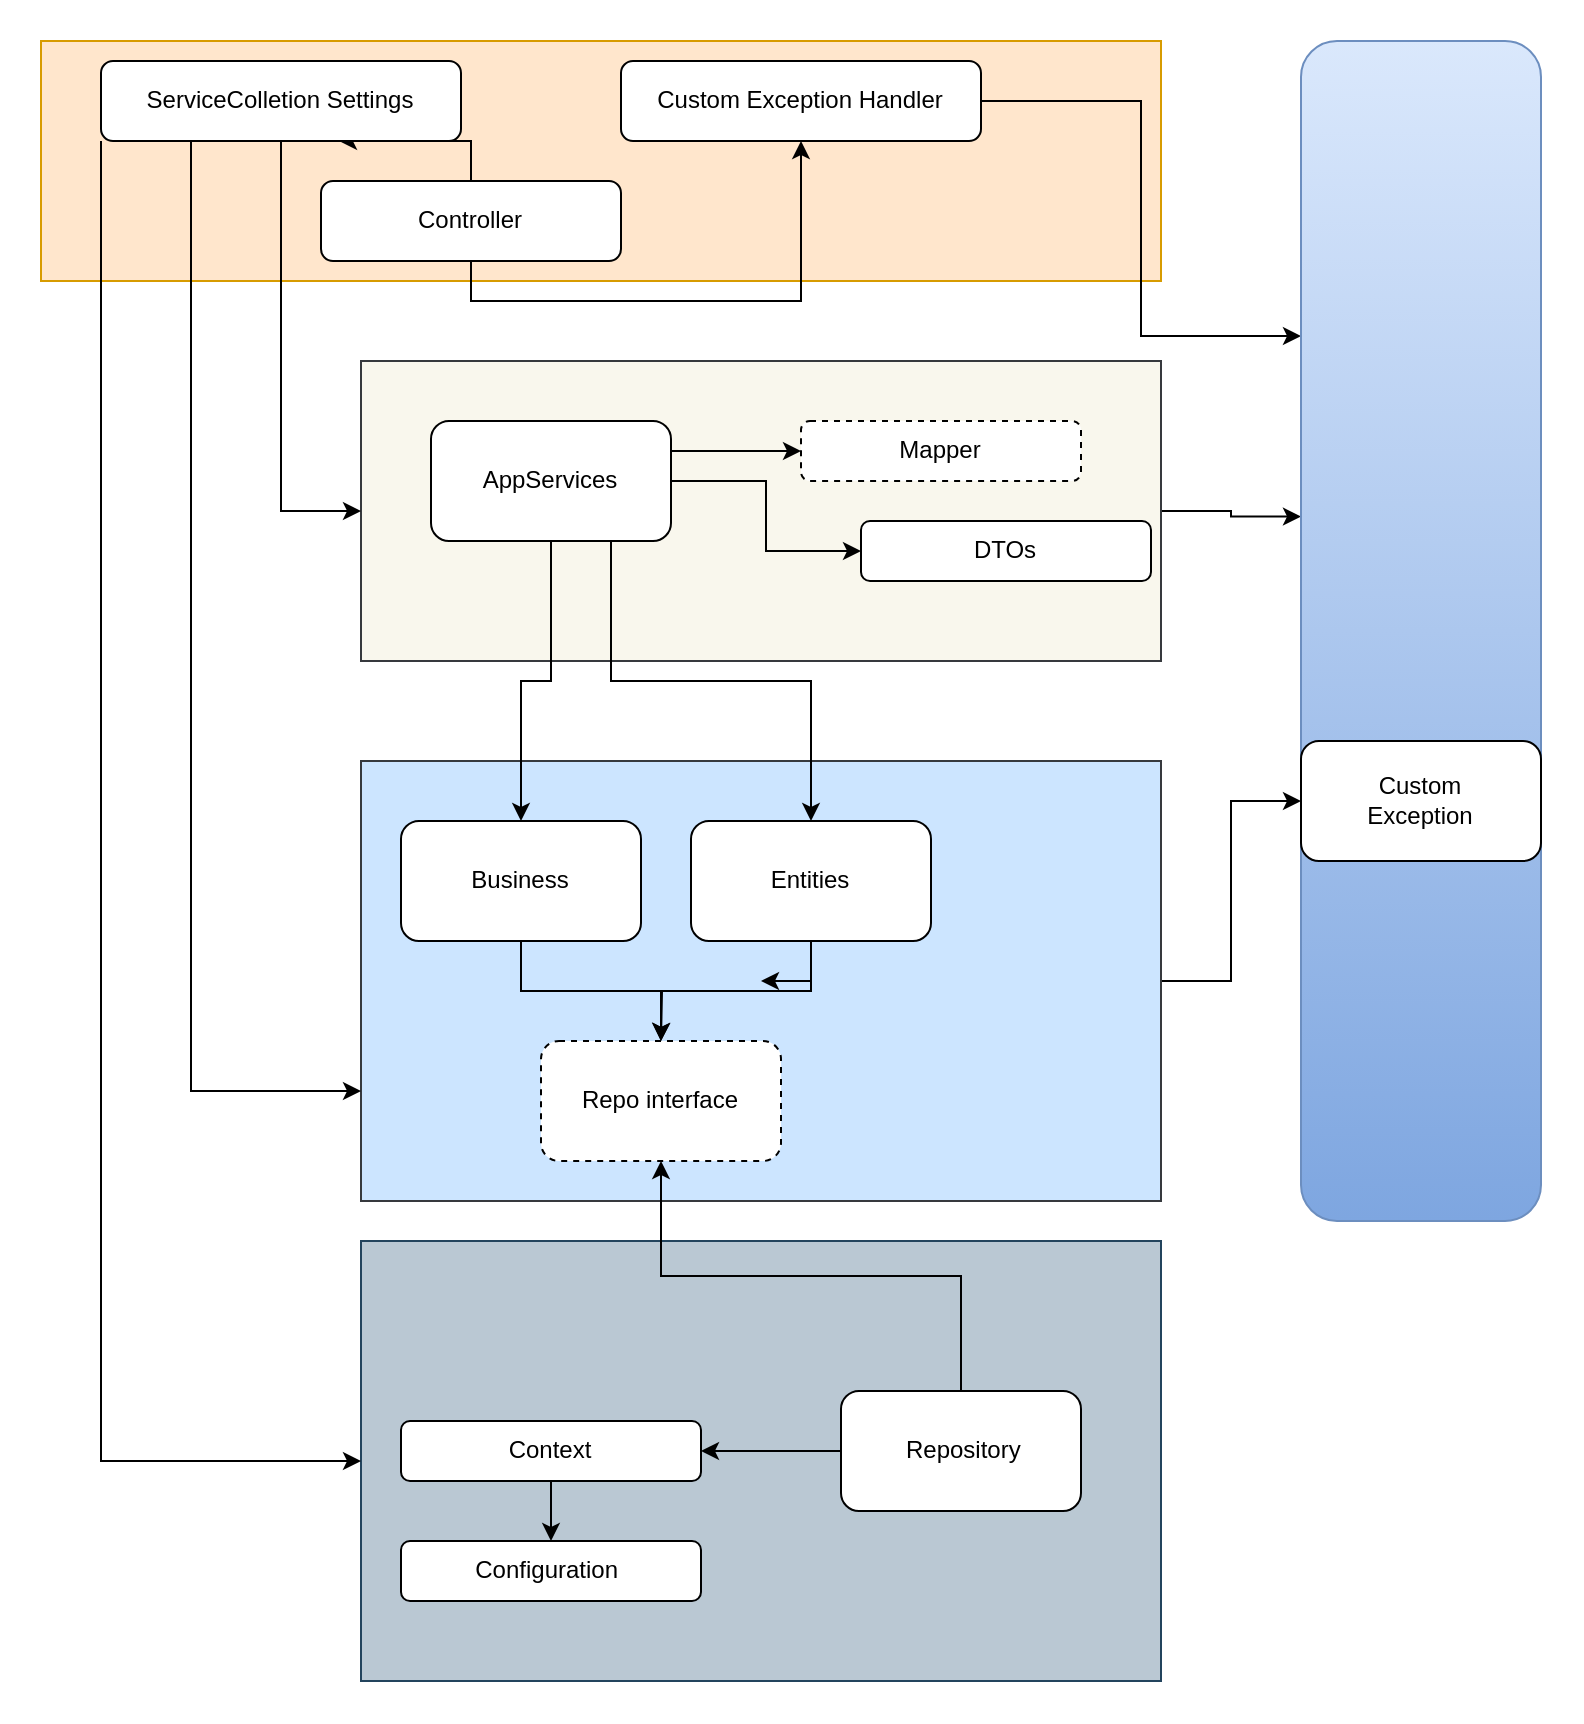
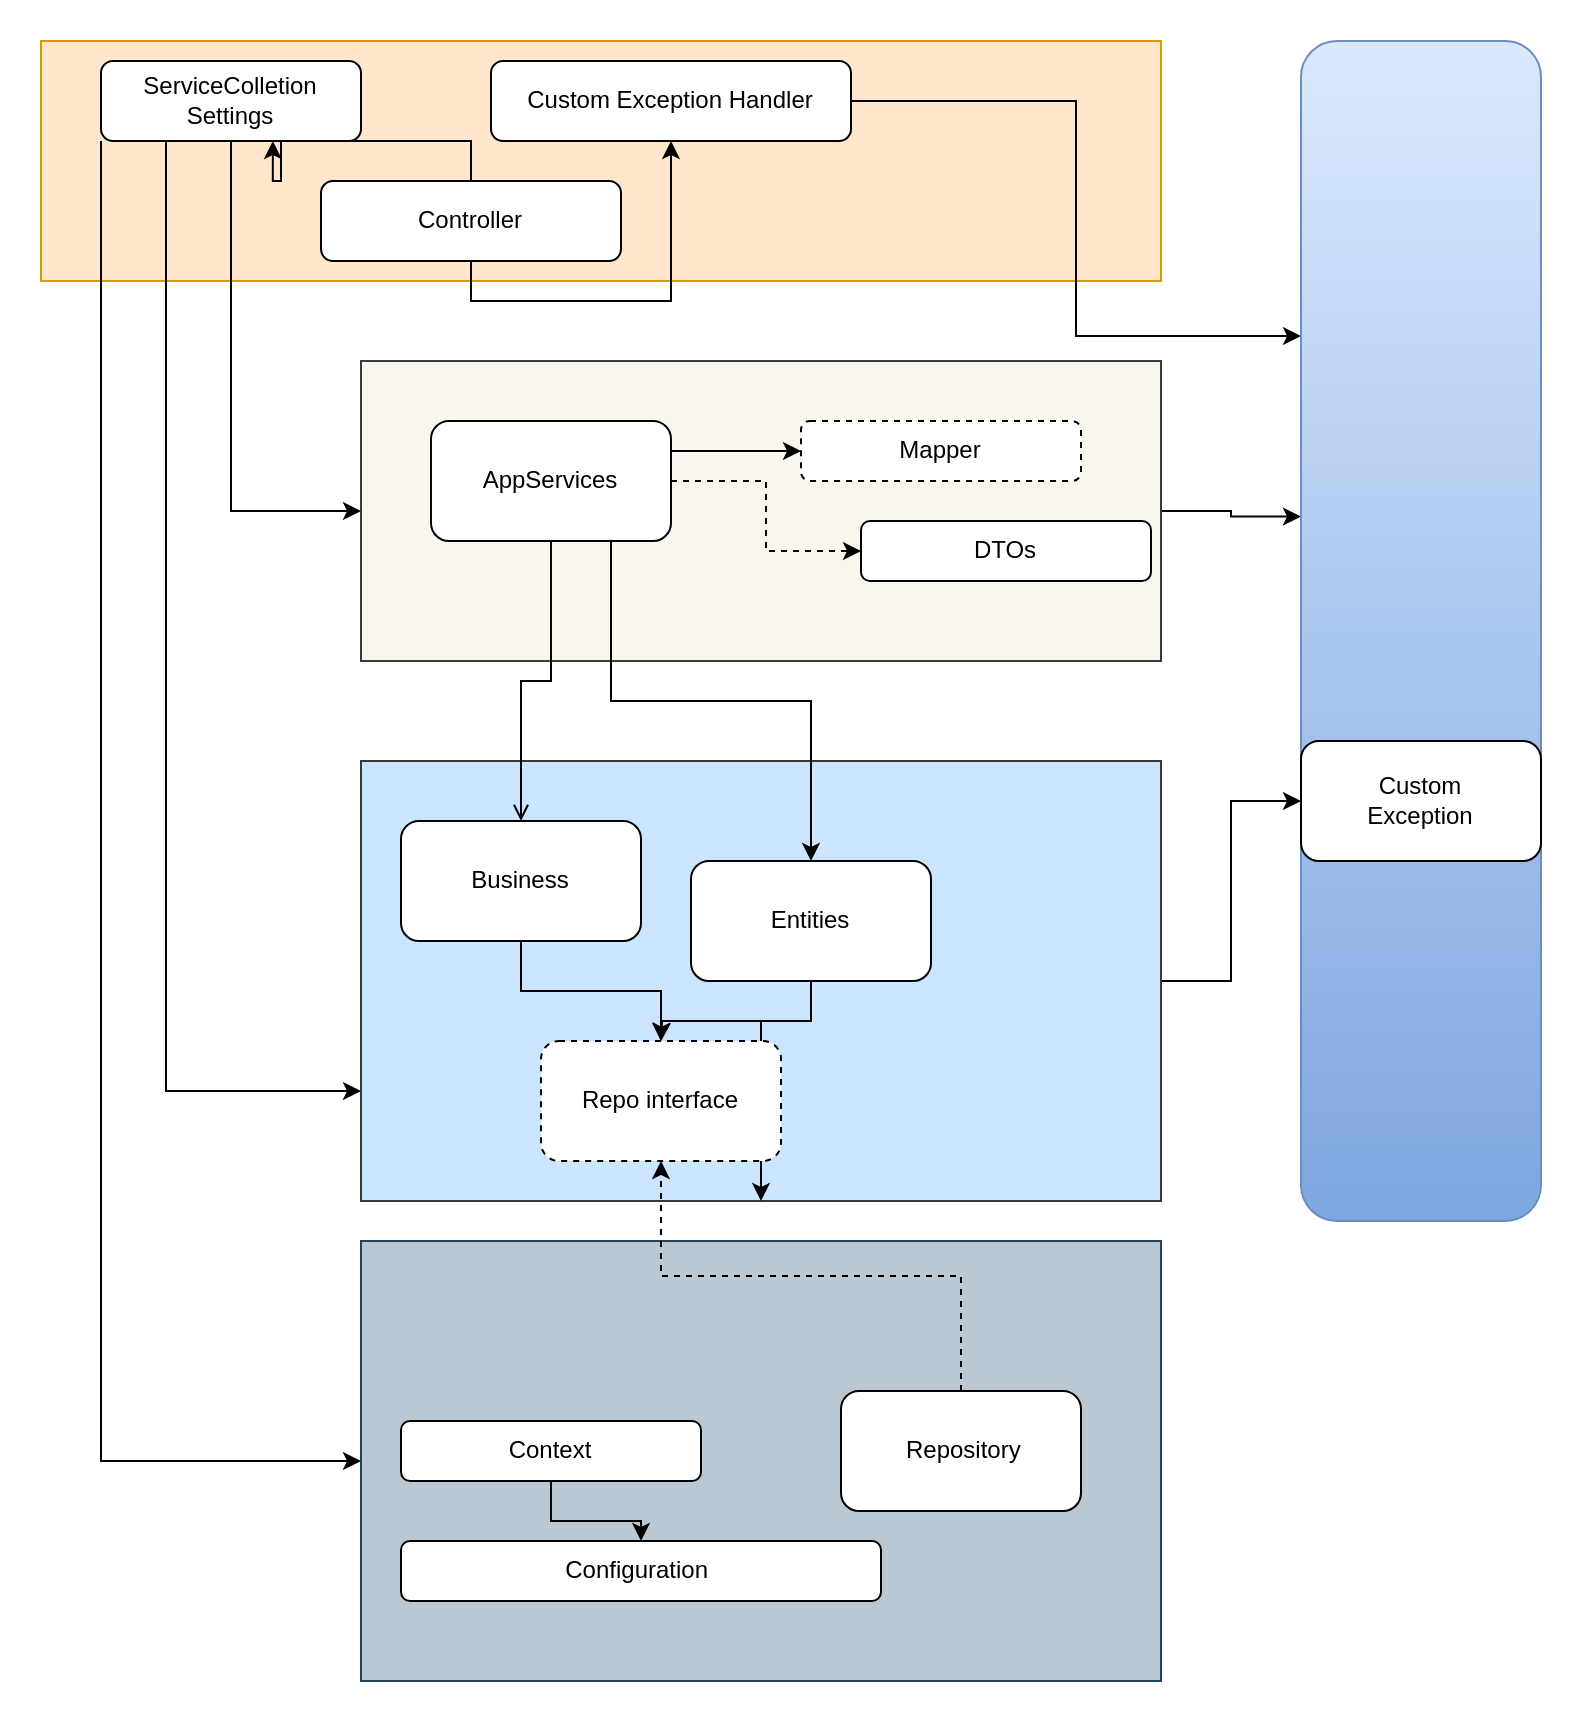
- <mxCell id="37" value="ServiceColletion Settings" style="rounded=1;whiteSpace=wrap;html=1;" vertex="1" parent="1"><mxGeometry x="50" y="30" width="180" height="40" as="geometry" /></mxCell>
+ <mxCell id="37" value="ServiceColletion Settings" style="rounded=1;whiteSpace=wrap;html=1;" vertex="1" parent="1"><mxGeometry x="50" y="30" width="130" height="40" as="geometry" /></mxCell>
- <mxCell id="11" value="Custom Exception Handler" style="rounded=1;whiteSpace=wrap;html=1;" vertex="1" parent="1"><mxGeometry x="310" y="30" width="180" height="40" as="geometry" /></mxCell>
+ <mxCell id="11" value="Custom Exception Handler" style="rounded=1;whiteSpace=wrap;html=1;" vertex="1" parent="1"><mxGeometry x="245" y="30" width="180" height="40" as="geometry" /></mxCell>
- <mxCell id="14" style="edgeStyle=orthogonalEdgeStyle;rounded=0;orthogonalLoop=1;jettySize=auto;html=1;exitX=1;exitY=0.5;exitDx=0;exitDy=0;entryX=0;entryY=0.5;entryDx=0;entryDy=0;" edge="1" parent="1" source="16" target="31"><mxGeometry relative="1" as="geometry" /></mxCell>
+ <mxCell id="14" style="edgeStyle=orthogonalEdgeStyle;rounded=0;orthogonalLoop=1;jettySize=auto;html=1;exitX=1;exitY=0.5;exitDx=0;exitDy=0;entryX=0;entryY=0.5;entryDx=0;entryDy=0;dashed=1;" edge="1" parent="1" source="16" target="31"><mxGeometry relative="1" as="geometry" /></mxCell>
- <mxCell id="12" style="edgeStyle=orthogonalEdgeStyle;rounded=0;orthogonalLoop=1;jettySize=auto;html=1;exitX=0.5;exitY=1;exitDx=0;exitDy=0;" edge="1" parent="1" source="16" target="22"><mxGeometry relative="1" as="geometry" /></mxCell>
+ <mxCell id="12" style="edgeStyle=orthogonalEdgeStyle;rounded=0;orthogonalLoop=1;jettySize=auto;html=1;exitX=0.5;exitY=1;exitDx=0;exitDy=0;endArrow=open;" edge="1" parent="1" source="16" target="22"><mxGeometry relative="1" as="geometry" /></mxCell>
- <mxCell id="20" value="Entities" style="rounded=1;whiteSpace=wrap;html=1;" vertex="1" parent="1"><mxGeometry x="345" y="410" width="120" height="60" as="geometry" /></mxCell>
+ <mxCell id="20" value="Entities" style="rounded=1;whiteSpace=wrap;html=1;" vertex="1" parent="1"><mxGeometry x="345" y="430" width="120" height="60" as="geometry" /></mxCell>
- <mxCell id="25" style="edgeStyle=orthogonalEdgeStyle;rounded=0;orthogonalLoop=1;jettySize=auto;html=1;exitX=0.5;exitY=0;exitDx=0;exitDy=0;entryX=0.5;entryY=1;entryDx=0;entryDy=0;" edge="1" parent="1" source="27" target="23"><mxGeometry relative="1" as="geometry" /></mxCell>
+ <mxCell id="25" style="edgeStyle=orthogonalEdgeStyle;rounded=0;orthogonalLoop=1;jettySize=auto;html=1;exitX=0.5;exitY=0;exitDx=0;exitDy=0;entryX=0.5;entryY=1;entryDx=0;entryDy=0;dashed=1;" edge="1" parent="1" source="27" target="23"><mxGeometry relative="1" as="geometry" /></mxCell>
- <mxCell id="26" style="edgeStyle=orthogonalEdgeStyle;rounded=0;orthogonalLoop=1;jettySize=auto;html=1;exitX=0;exitY=0.5;exitDx=0;exitDy=0;" edge="1" parent="1" source="27" target="29"><mxGeometry relative="1" as="geometry" /></mxCell>
- <mxCell id="32" value="Configuration&amp;nbsp;" style="rounded=1;whiteSpace=wrap;html=1;" vertex="1" parent="1"><mxGeometry x="200" y="770" width="150" height="30" as="geometry" /></mxCell>
+ <mxCell id="32" value="Configuration&amp;nbsp;" style="rounded=1;whiteSpace=wrap;html=1;" vertex="1" parent="1"><mxGeometry x="200" y="770" width="240" height="30" as="geometry" /></mxCell>
